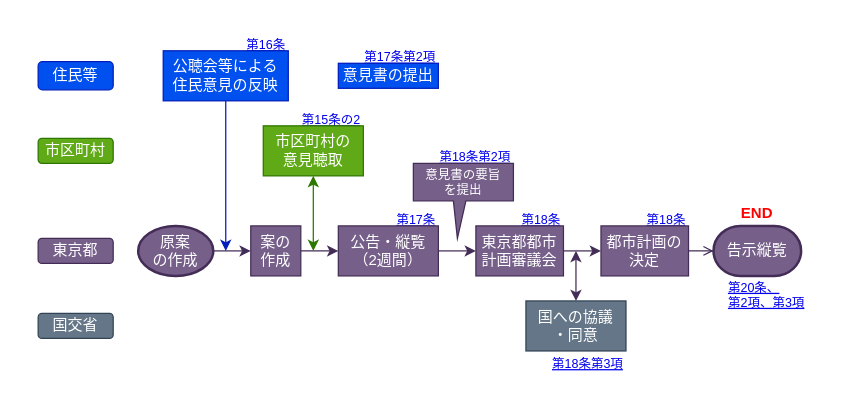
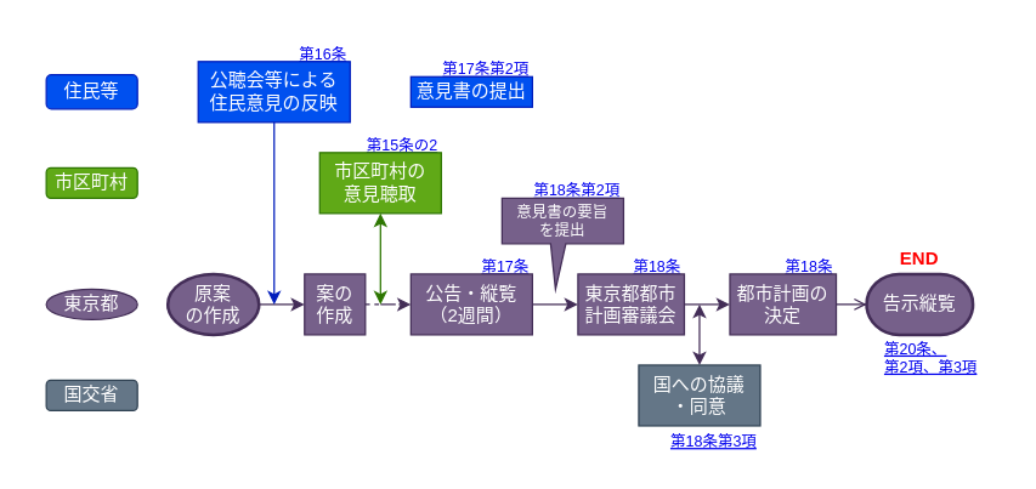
- <mxCell id="12" value="東京都" style="rounded=1;whiteSpace=wrap;html=1;fillColor=#76608a;strokeColor=#432D57;fontColor=#ffffff;" parent="1" vertex="1"><mxGeometry x="30" y="190" width="60" height="20" as="geometry" /></mxCell>
+ <mxCell id="12" value="東京都" style="ellipse;whiteSpace=wrap;html=1;fillColor=#76608a;strokeColor=#432D57;fontColor=#ffffff;" parent="1" vertex="1"><mxGeometry x="30" y="190" width="60" height="20" as="geometry" /></mxCell>
- <mxCell id="15" style="edgeStyle=orthogonalEdgeStyle;rounded=0;orthogonalLoop=1;jettySize=auto;html=1;exitX=1;exitY=0.5;exitDx=0;exitDy=0;fillColor=#76608a;strokeColor=#432D57;" parent="1" source="16" target="35" edge="1"><mxGeometry relative="1" as="geometry" /></mxCell>
+ <mxCell id="15" style="edgeStyle=orthogonalEdgeStyle;rounded=0;orthogonalLoop=1;jettySize=auto;html=1;exitX=1;exitY=0.5;exitDx=0;exitDy=0;fillColor=#76608a;strokeColor=#432D57;dashed=1;" parent="1" source="16" target="35" edge="1"><mxGeometry relative="1" as="geometry" /></mxCell>
